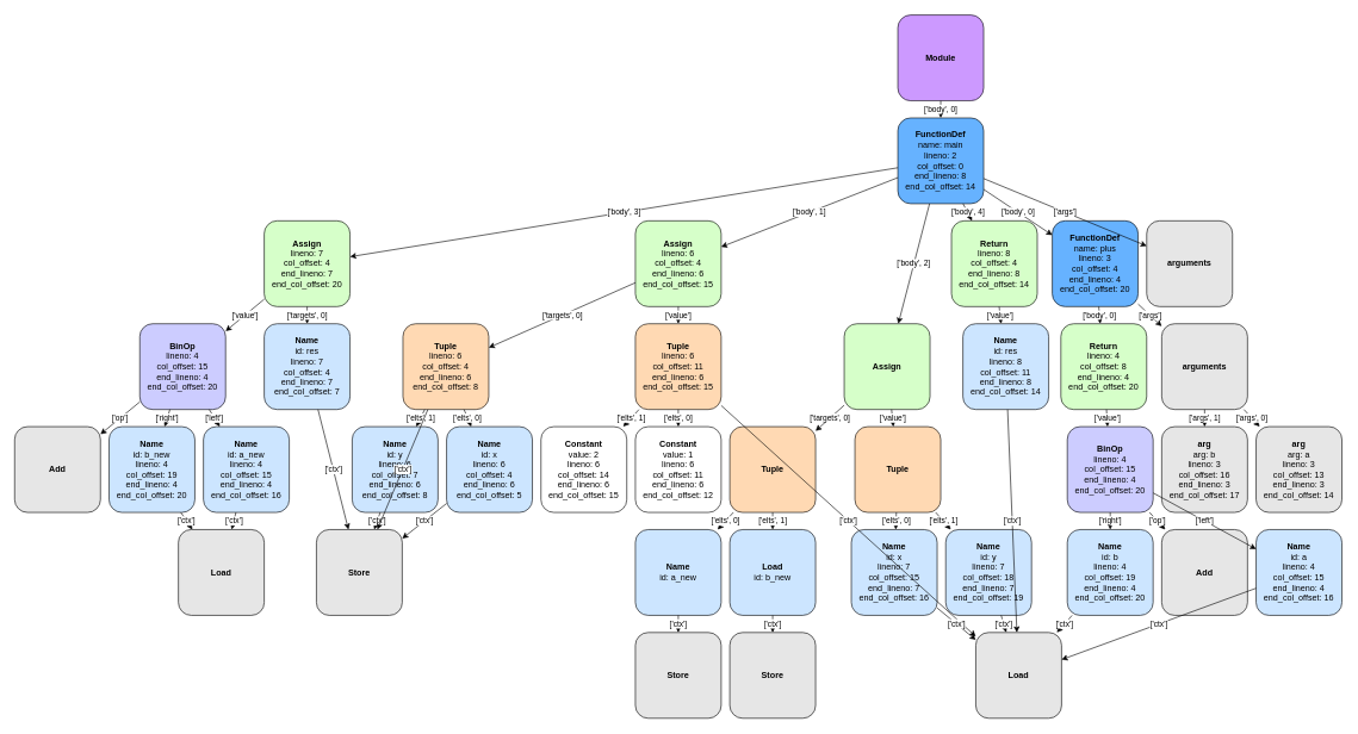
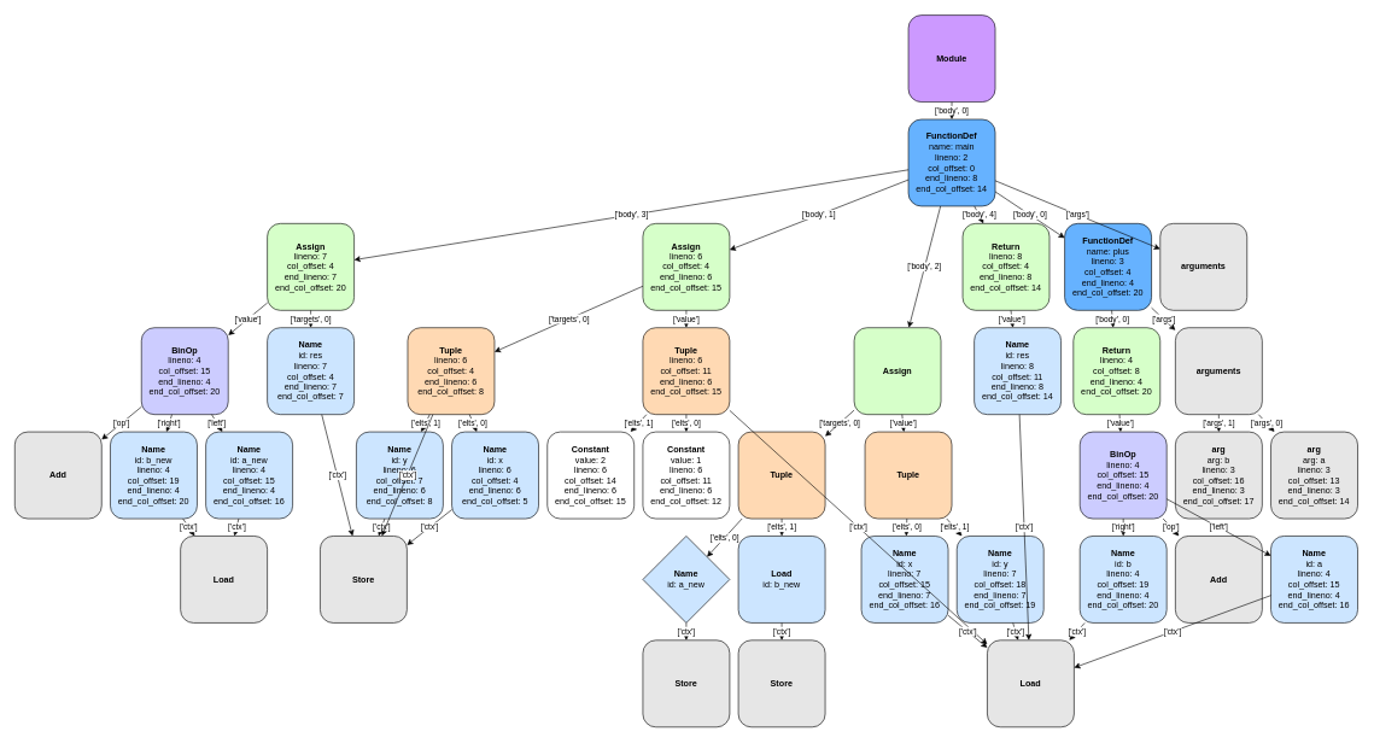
- <mxCell id="25" value="&lt;b&gt;Name&lt;/b&gt;&lt;br&gt;id: a_new" style="rounded=1;whiteSpace=wrap;html=1;fillColor=#CCE5FF;strokeColor=#000000;" parent="1" vertex="1"><mxGeometry x="888.02" y="740" width="120" height="120" as="geometry" /></mxCell>
+ <mxCell id="25" value="&lt;b&gt;Name&lt;/b&gt;&lt;br&gt;id: a_new" style="rhombus;whiteSpace=wrap;html=1;fillColor=#CCE5FF;strokeColor=#000000;" parent="1" vertex="1"><mxGeometry x="888.02" y="740" width="120" height="120" as="geometry" /></mxCell>
